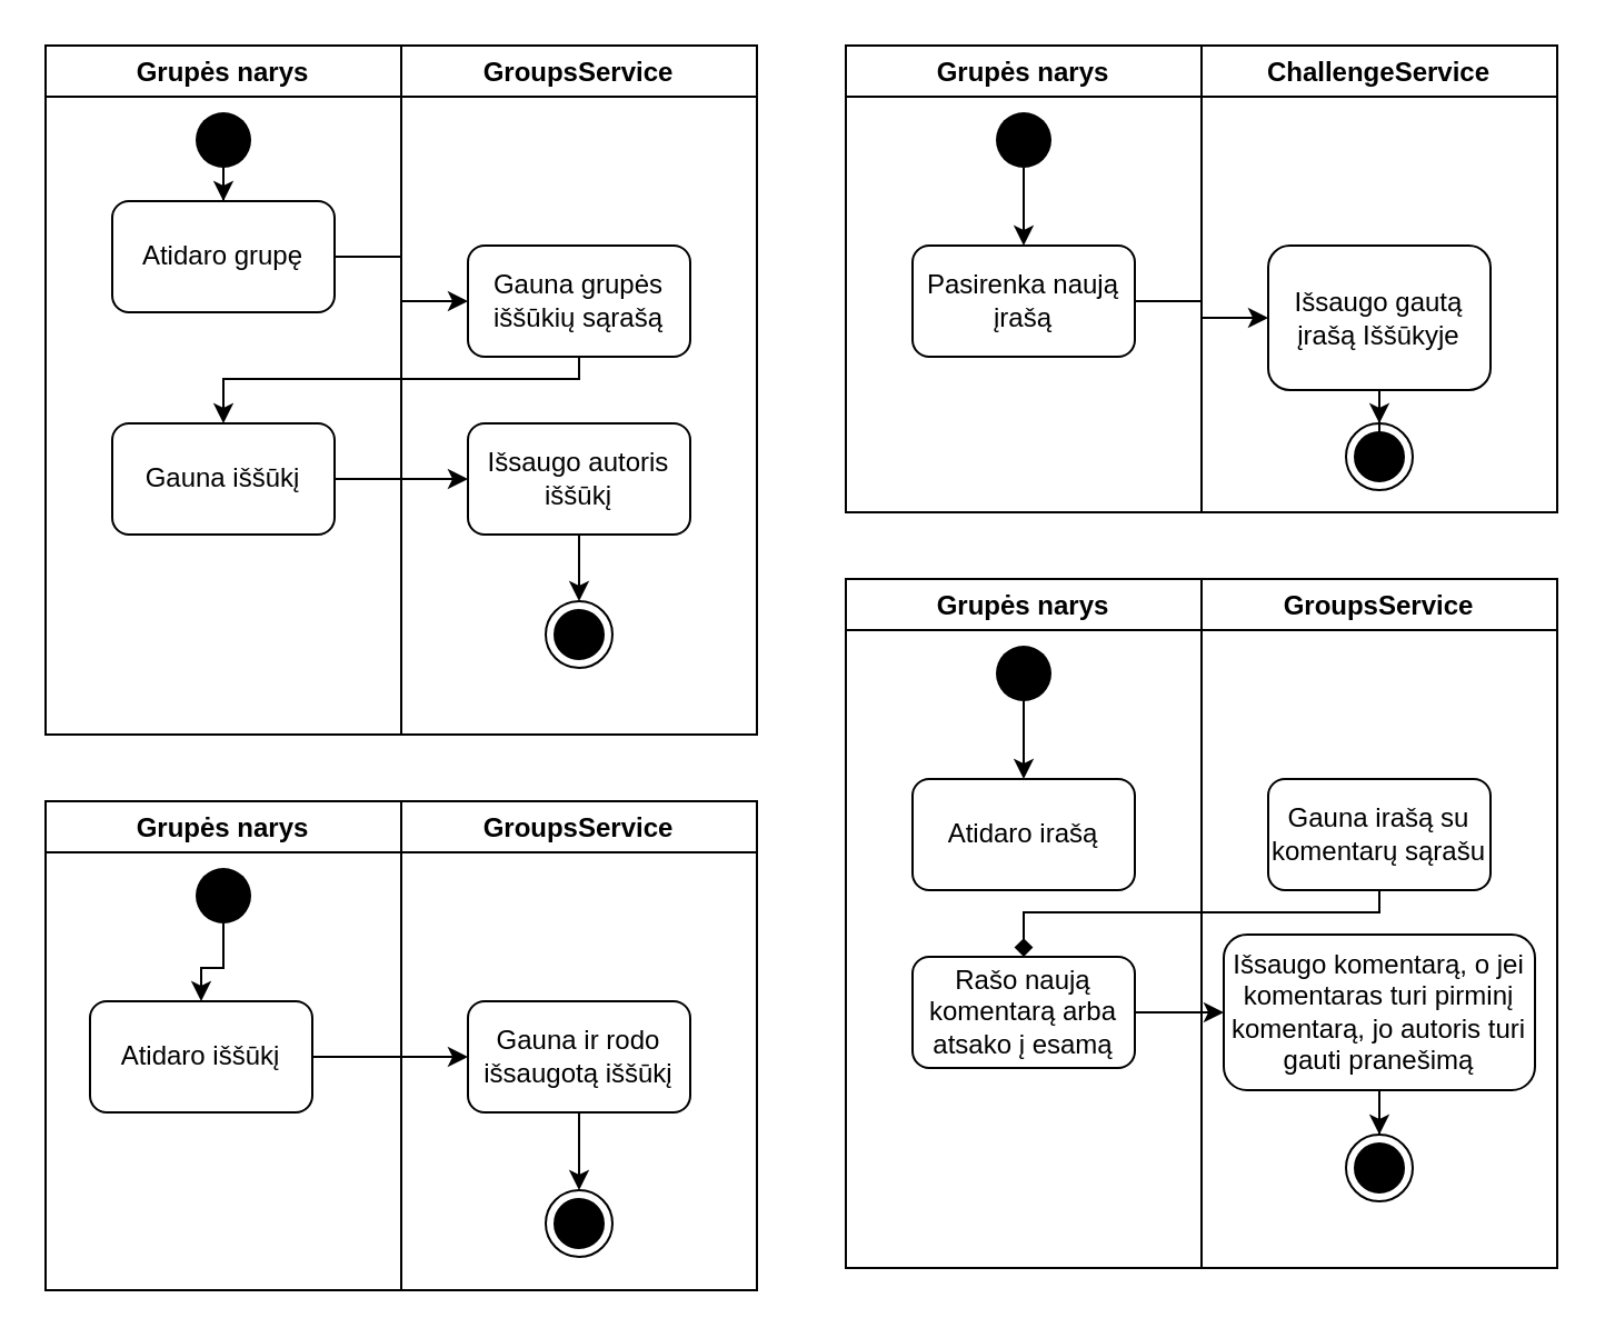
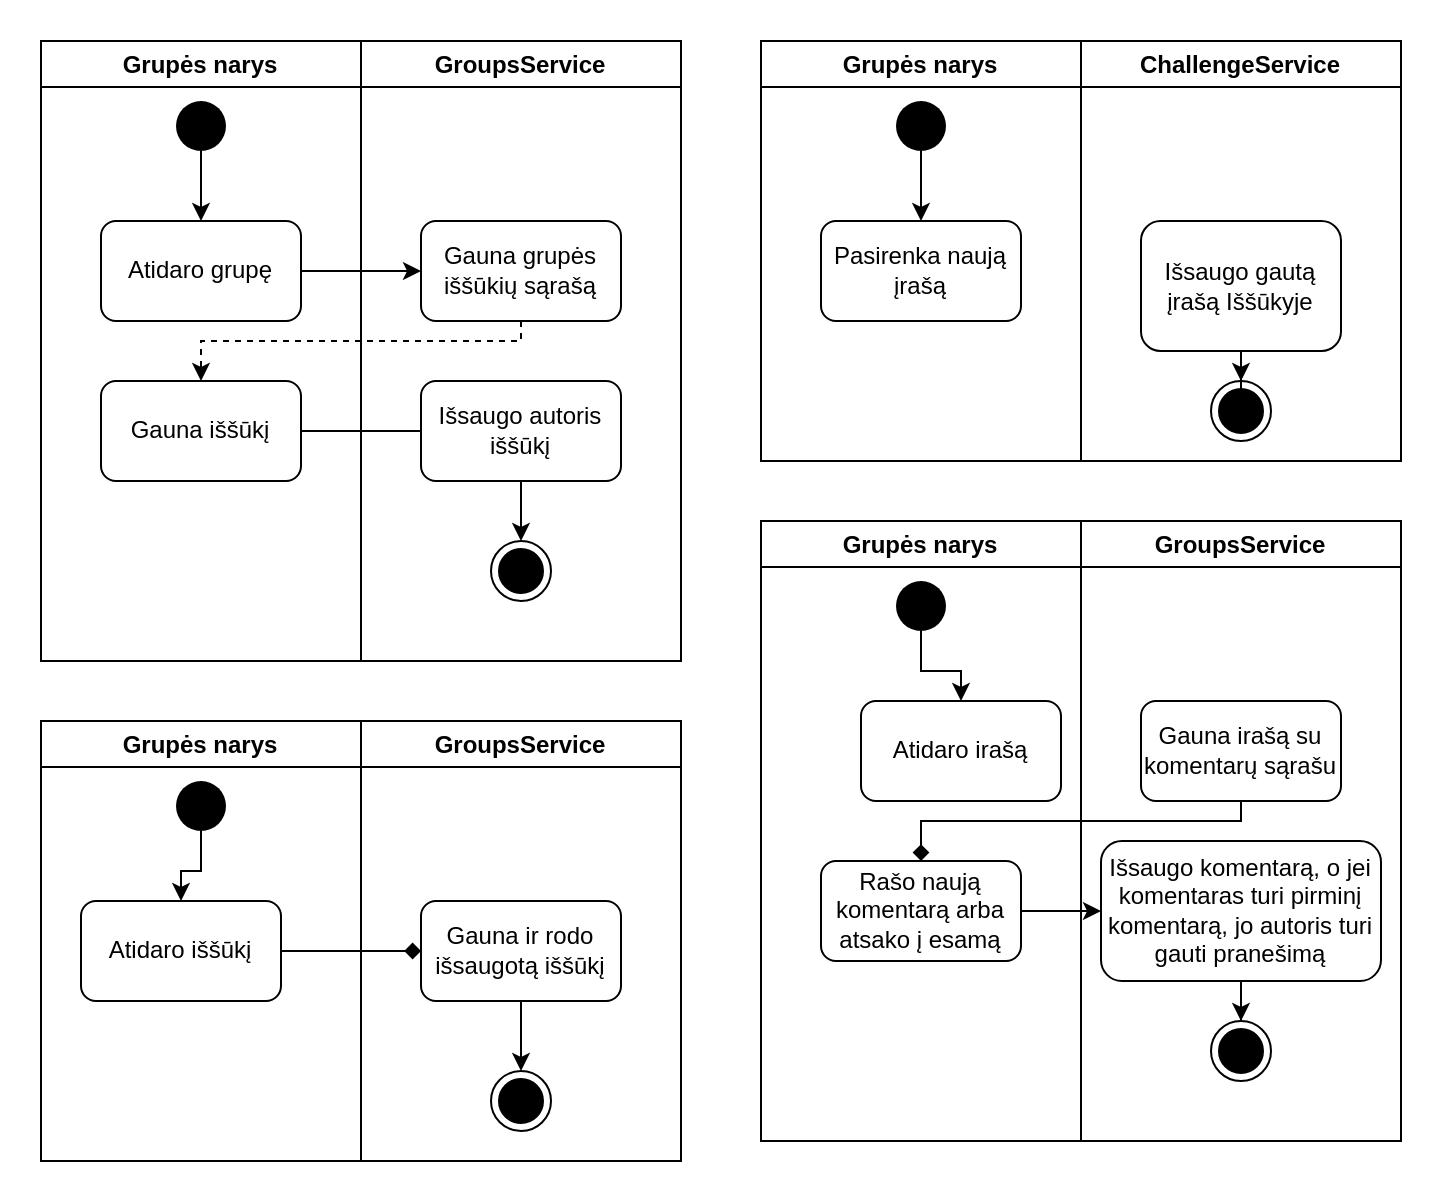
- <mxCell id="6" value="Atidaro grupę" style="rounded=1;whiteSpace=wrap;html=1;" parent="2" vertex="1"><mxGeometry x="30" y="70" width="100" height="50" as="geometry" /></mxCell>
+ <mxCell id="6" value="Atidaro grupę" style="rounded=1;whiteSpace=wrap;html=1;" parent="2" vertex="1"><mxGeometry x="30" y="90" width="100" height="50" as="geometry" /></mxCell>
- <mxCell id="32" value="" style="edgeStyle=orthogonalEdgeStyle;rounded=0;orthogonalLoop=1;jettySize=auto;html=1;" parent="1" source="27" target="31" edge="1"><mxGeometry relative="1" as="geometry" /></mxCell>
- <mxCell id="14" style="edgeStyle=orthogonalEdgeStyle;rounded=0;orthogonalLoop=1;jettySize=auto;html=1;exitX=0.5;exitY=1;exitDx=0;exitDy=0;entryX=0.5;entryY=0;entryDx=0;entryDy=0;" parent="1" source="9" target="3" edge="1"><mxGeometry relative="1" as="geometry"><Array as="points"><mxPoint x="260" y="170" /><mxPoint x="100" y="170" /></Array></mxGeometry></mxCell>
+ <mxCell id="14" style="edgeStyle=orthogonalEdgeStyle;rounded=0;orthogonalLoop=1;jettySize=auto;html=1;exitX=0.5;exitY=1;exitDx=0;exitDy=0;entryX=0.5;entryY=0;entryDx=0;entryDy=0;dashed=1;" parent="1" source="9" target="3" edge="1"><mxGeometry relative="1" as="geometry"><Array as="points"><mxPoint x="260" y="170" /><mxPoint x="100" y="170" /></Array></mxGeometry></mxCell>
- <mxCell id="12" value="" style="edgeStyle=orthogonalEdgeStyle;rounded=0;orthogonalLoop=1;jettySize=auto;html=1;" parent="1" source="3" target="11" edge="1"><mxGeometry relative="1" as="geometry" /></mxCell>
+ <mxCell id="12" value="" style="edgeStyle=orthogonalEdgeStyle;rounded=0;orthogonalLoop=1;jettySize=auto;html=1;endArrow=none;" parent="1" source="3" target="11" edge="1"><mxGeometry relative="1" as="geometry" /></mxCell>
- <mxCell id="37" value="Atidaro irašą" style="rounded=1;whiteSpace=wrap;html=1;" parent="33" vertex="1"><mxGeometry x="30" y="90" width="100" height="50" as="geometry" /></mxCell>
+ <mxCell id="37" value="Atidaro irašą" style="rounded=1;whiteSpace=wrap;html=1;" parent="33" vertex="1"><mxGeometry x="50" y="90" width="100" height="50" as="geometry" /></mxCell>
- <mxCell id="23" value="" style="edgeStyle=orthogonalEdgeStyle;rounded=0;orthogonalLoop=1;jettySize=auto;html=1;" parent="1" source="18" target="21" edge="1"><mxGeometry relative="1" as="geometry" /></mxCell>
+ <mxCell id="23" value="" style="edgeStyle=orthogonalEdgeStyle;rounded=0;orthogonalLoop=1;jettySize=auto;html=1;endArrow=diamond;" parent="1" source="18" target="21" edge="1"><mxGeometry relative="1" as="geometry" /></mxCell>
